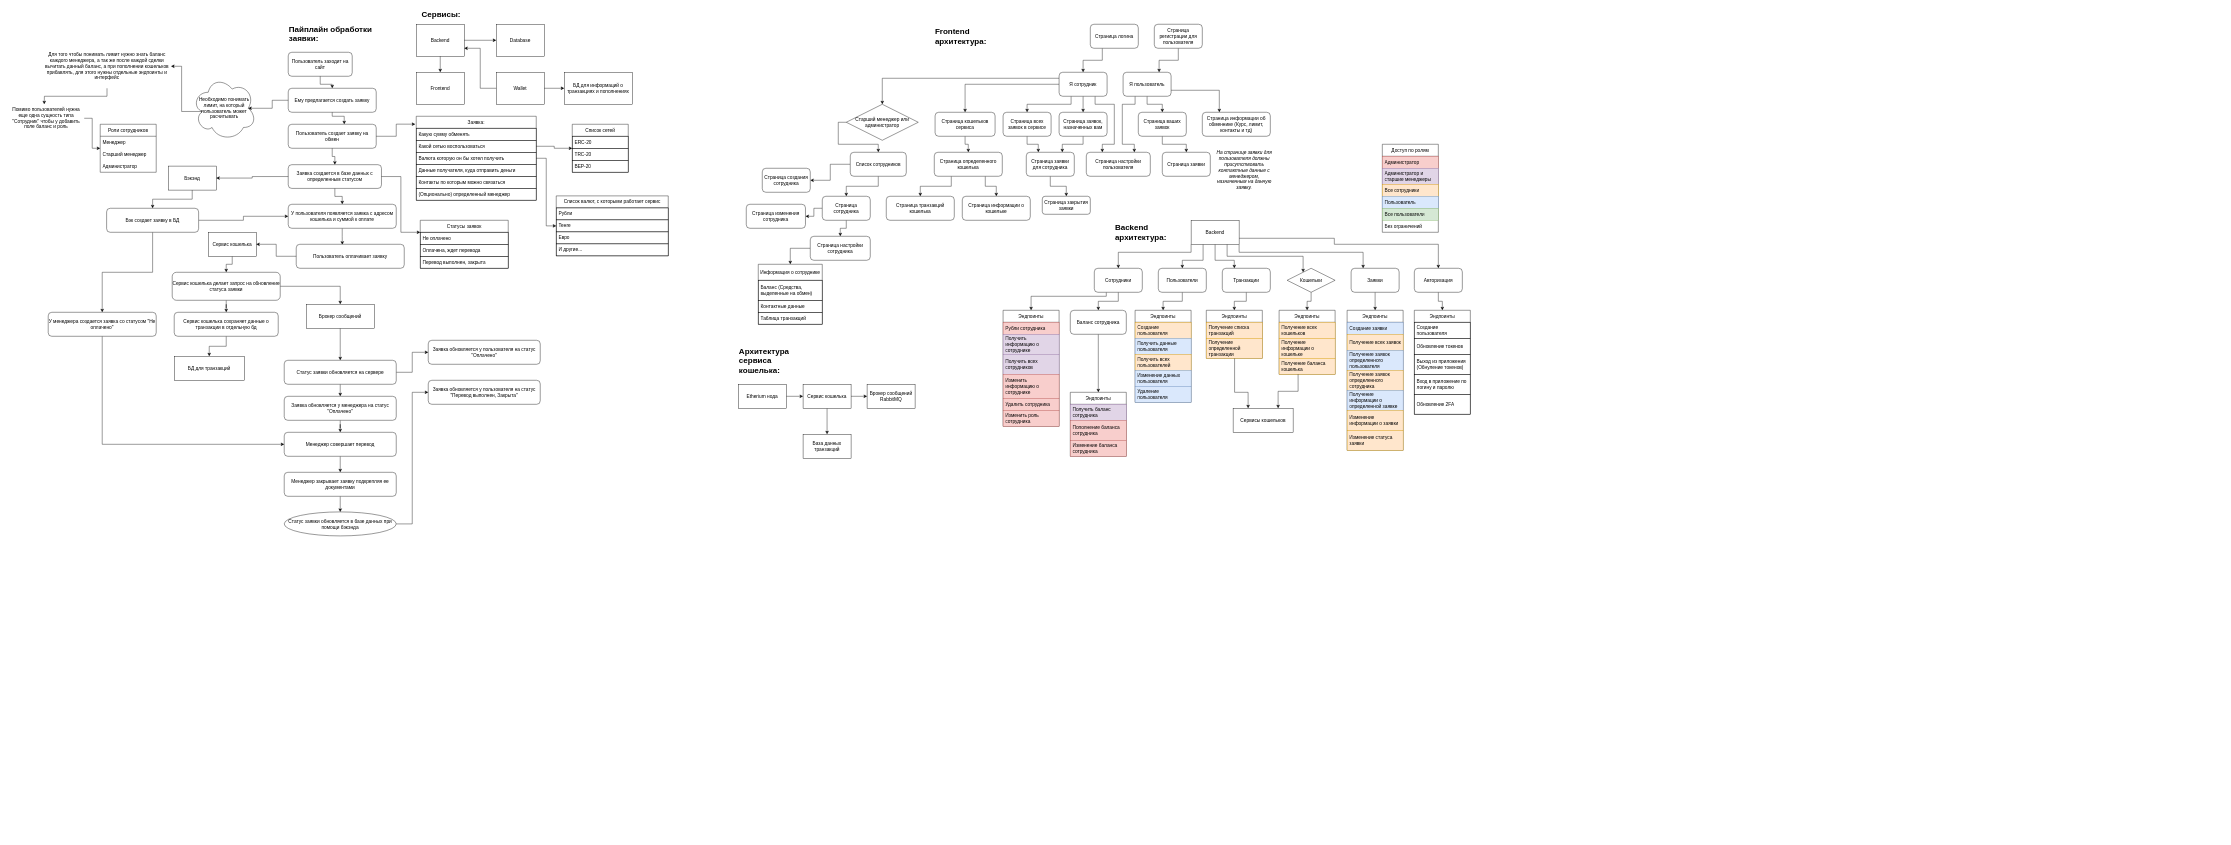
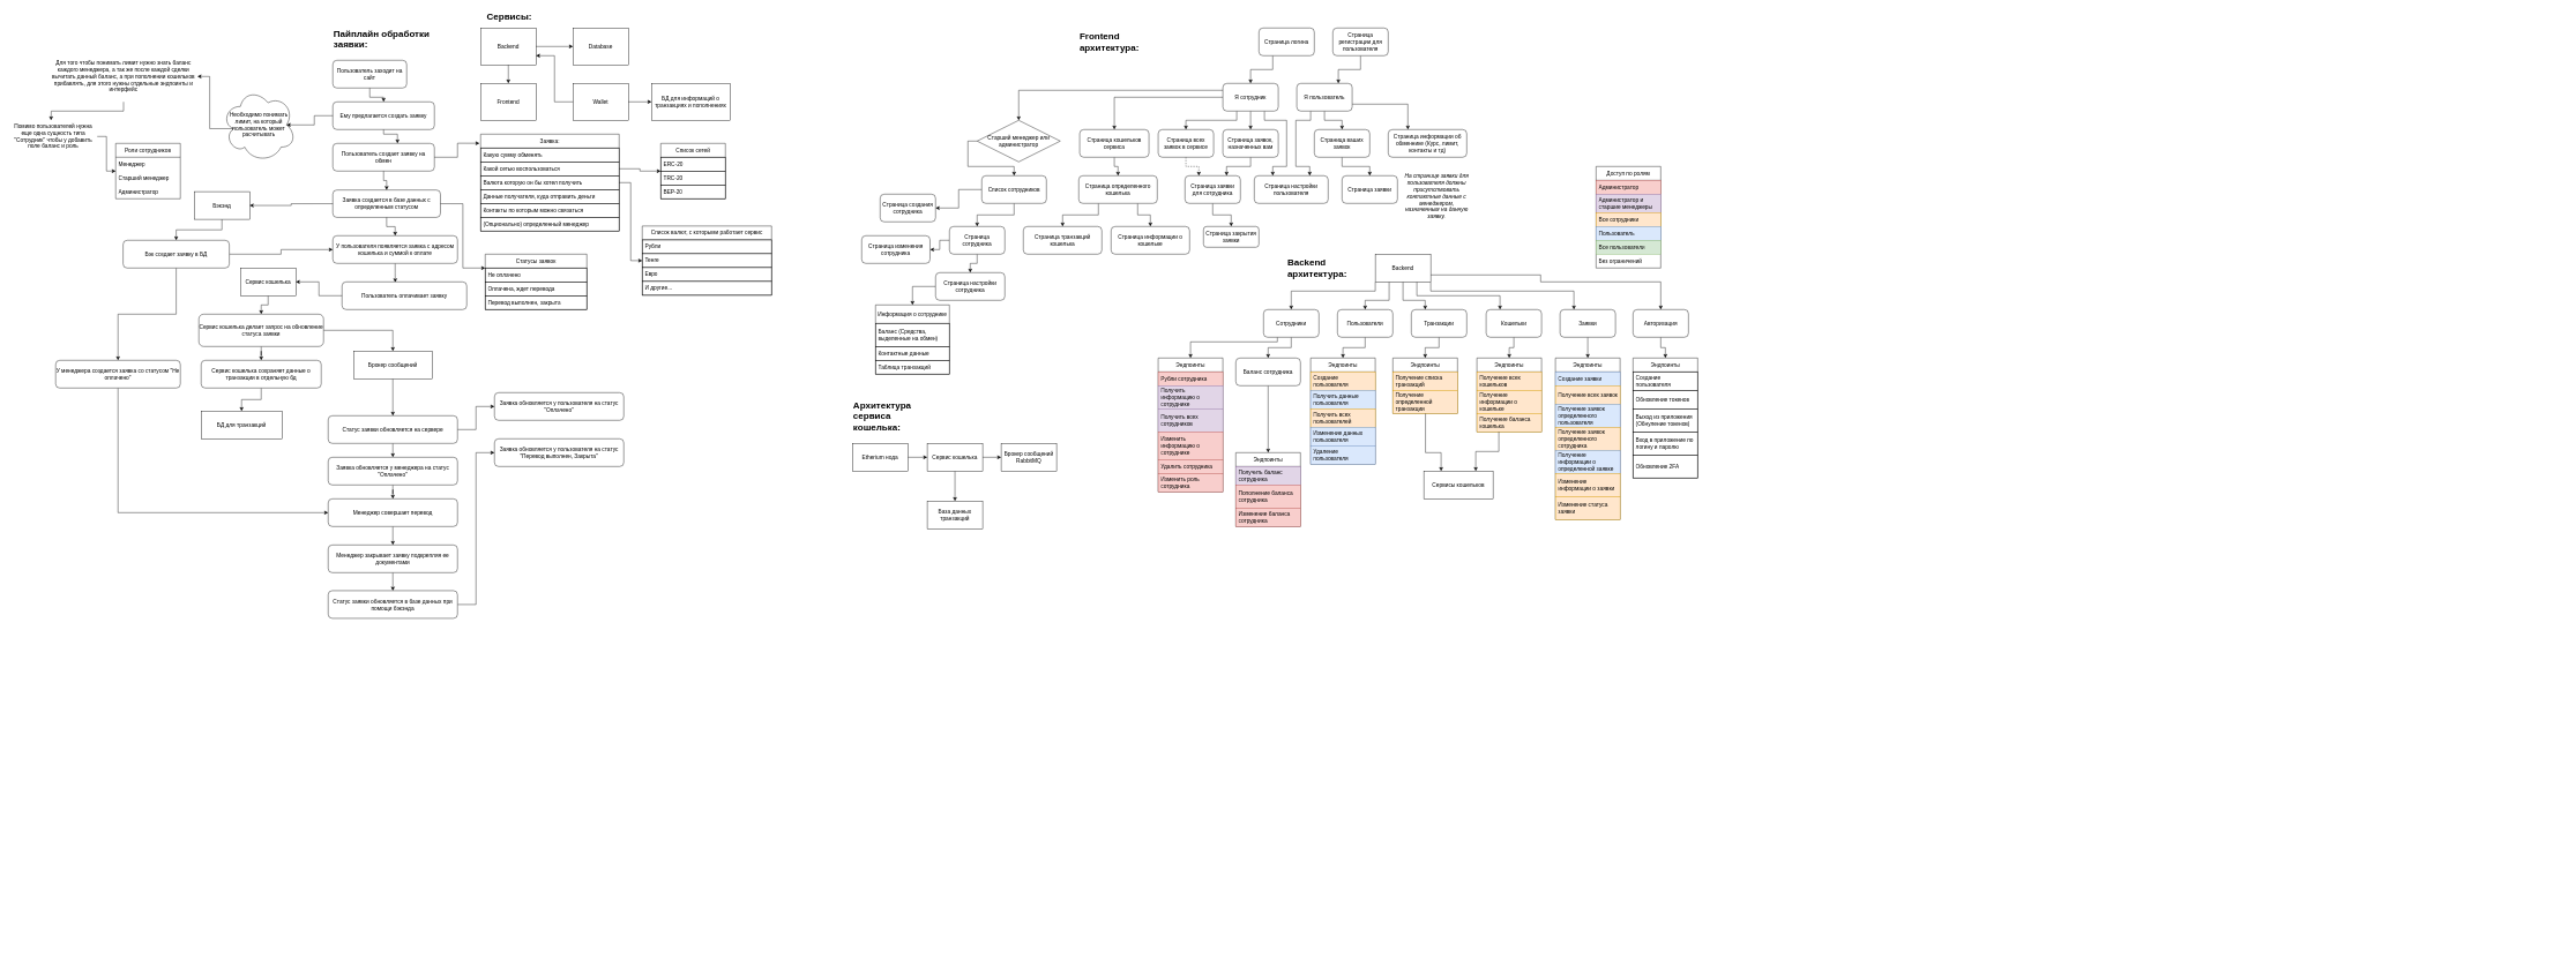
- <mxCell id="129" style="edgeStyle=orthogonalEdgeStyle;rounded=0;orthogonalLoop=1;jettySize=auto;html=1;exitX=0.5;exitY=1;exitDx=0;exitDy=0;entryX=0.25;entryY=0;entryDx=0;entryDy=0;" parent="1" source="130" target="138" edge="1"><mxGeometry relative="1" as="geometry" /></mxCell>
+ <mxCell id="129" style="edgeStyle=orthogonalEdgeStyle;rounded=0;orthogonalLoop=1;jettySize=auto;html=1;exitX=0.5;exitY=1;exitDx=0;exitDy=0;entryX=0.25;entryY=0;entryDx=0;entryDy=0;dashed=1;" parent="1" source="130" target="138" edge="1"><mxGeometry relative="1" as="geometry" /></mxCell>
- <mxCell id="180" value="Кошельки" style="rhombus;whiteSpace=wrap;html=1;" parent="1" vertex="1"><mxGeometry x="3217" y="670" width="120" height="60" as="geometry" /></mxCell>
+ <mxCell id="180" value="Кошельки" style="rounded=1;whiteSpace=wrap;html=1;" parent="1" vertex="1"><mxGeometry x="3217" y="670" width="120" height="60" as="geometry" /></mxCell>
- <mxCell id="64" value="Статус заявки обновляется в базе данных при помощи бэкэнда" style="ellipse;whiteSpace=wrap;html=1;" parent="1" vertex="1"><mxGeometry x="710" y="1279" width="280" height="60" as="geometry" /></mxCell>
+ <mxCell id="64" value="Статус заявки обновляется в базе данных при помощи бэкэнда" style="rounded=1;whiteSpace=wrap;html=1;" parent="1" vertex="1"><mxGeometry x="710" y="1279" width="280" height="60" as="geometry" /></mxCell>
